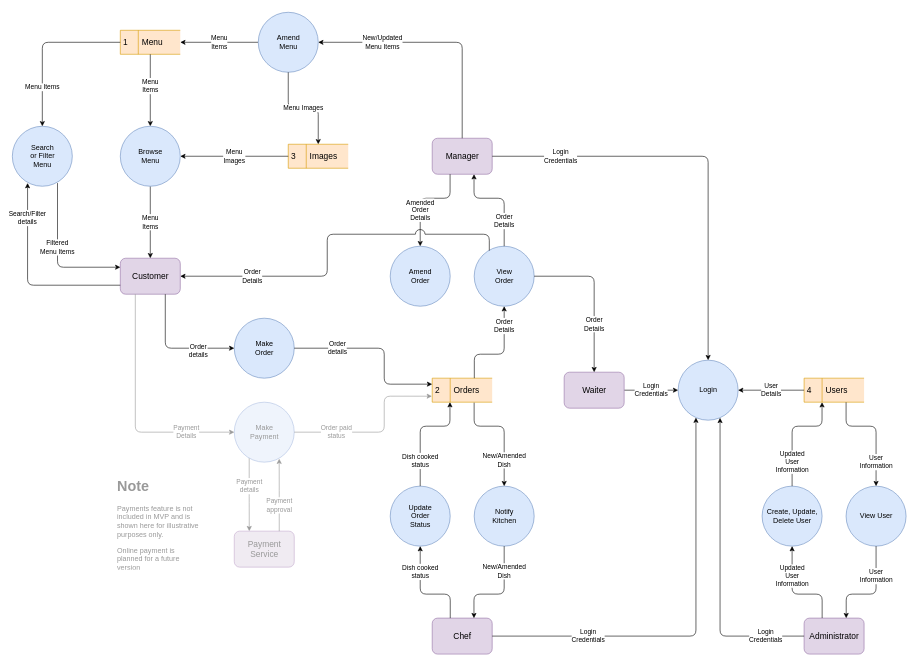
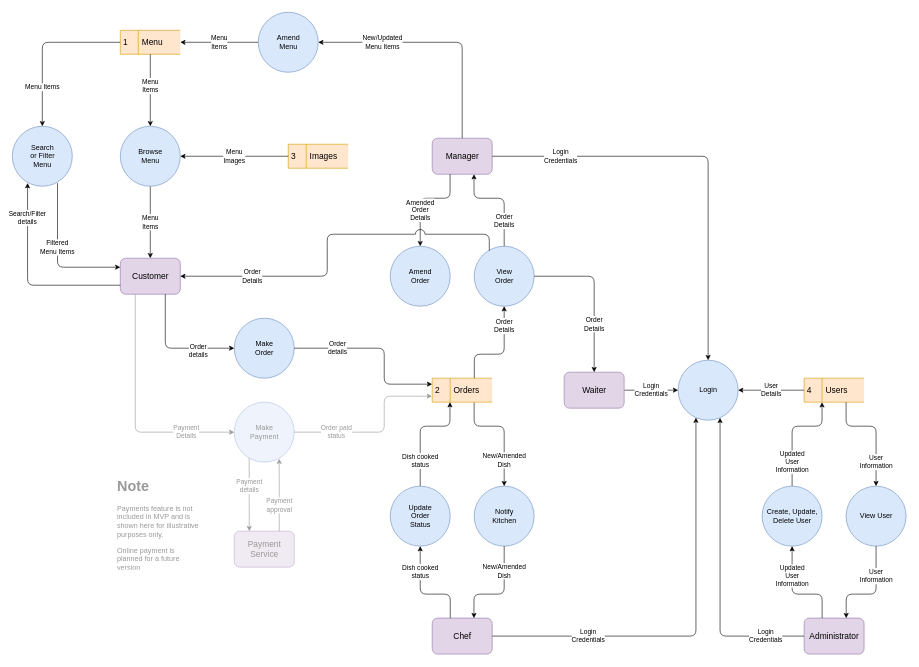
- <mxCell id="30" value="Menu Images" style="edgeStyle=orthogonalEdgeStyle;rounded=1;orthogonalLoop=1;jettySize=auto;html=1;" parent="1" source="12" target="31" edge="1"><mxGeometry relative="1" as="geometry" /></mxCell>
